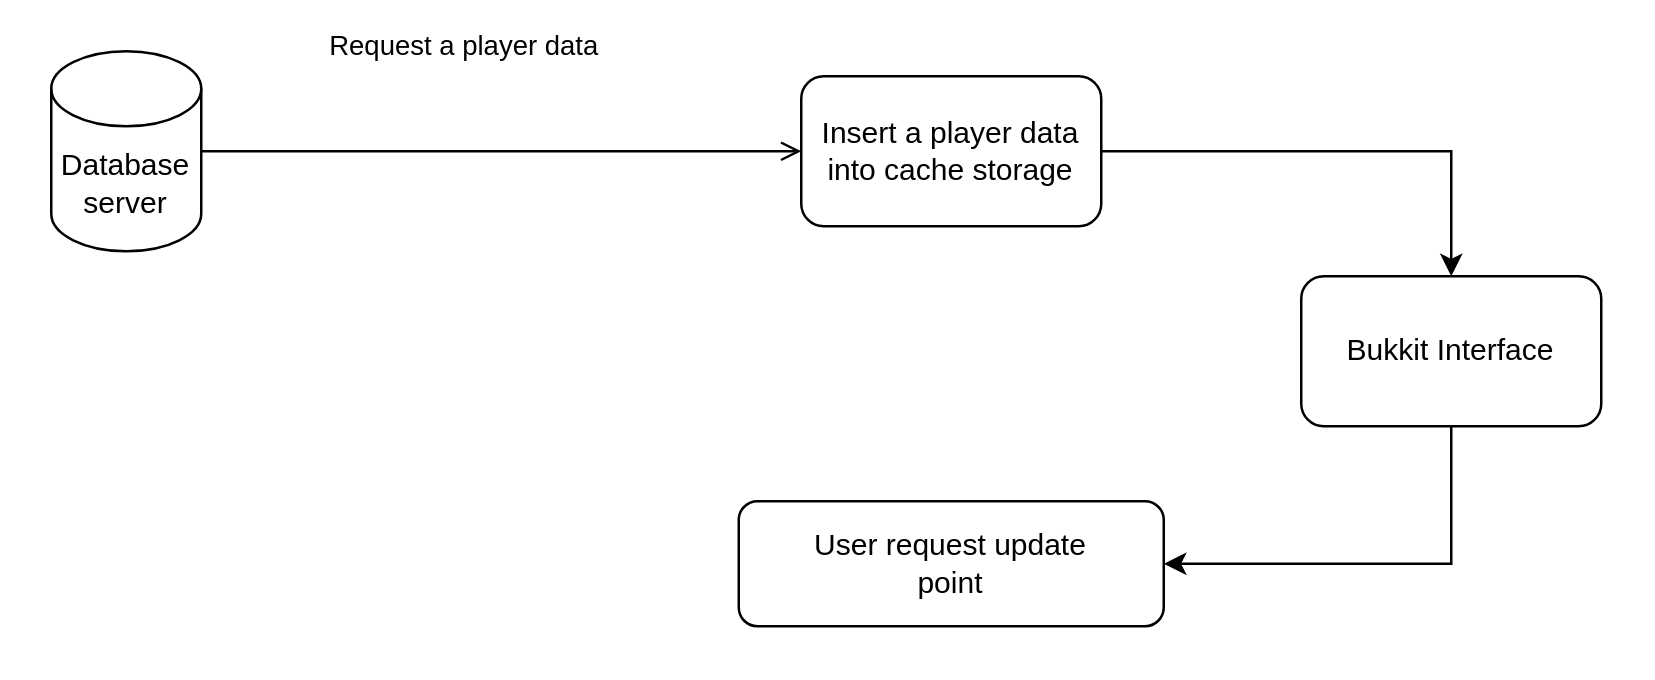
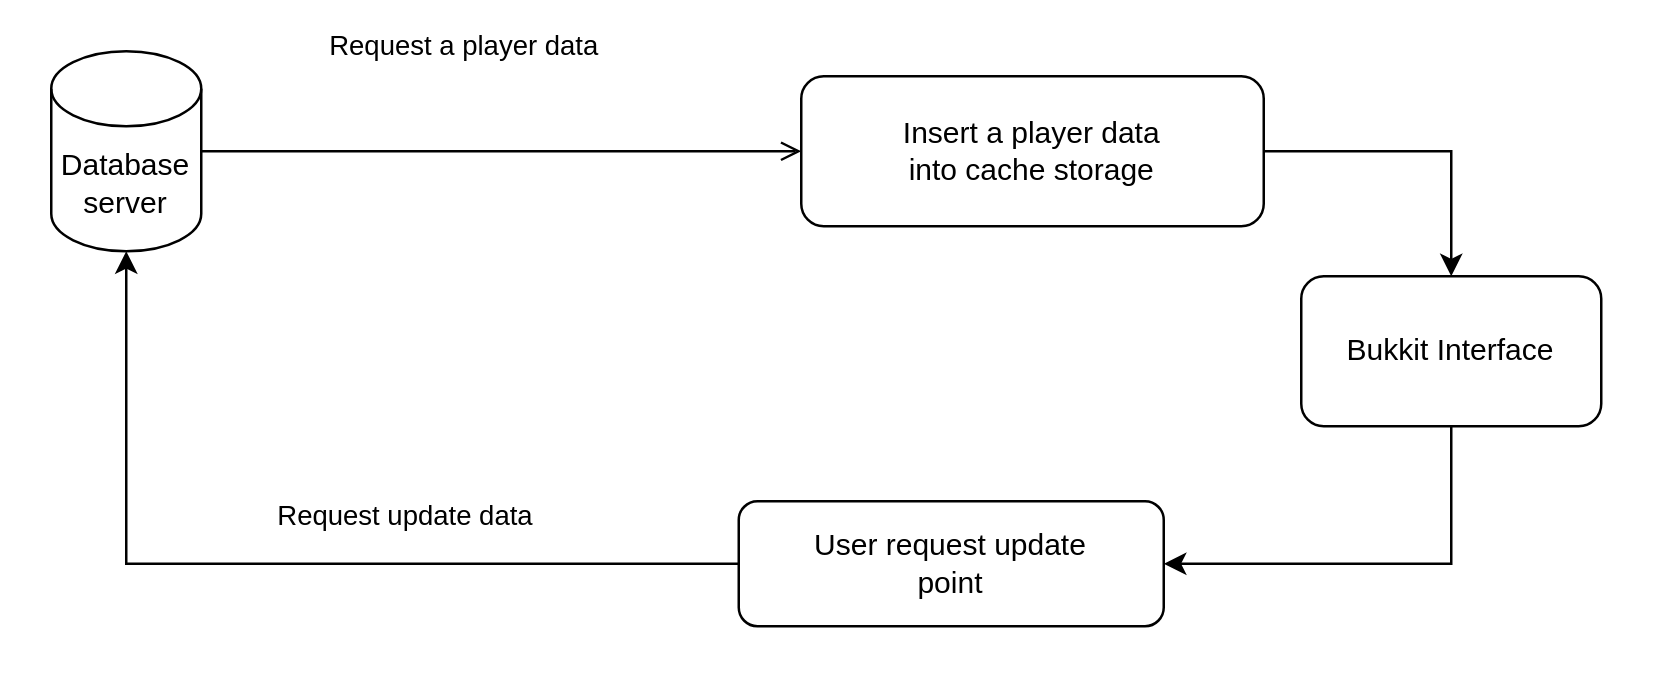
- <mxCell id="3" value="Insert a player data&lt;br&gt;into cache storage" style="rounded=1;whiteSpace=wrap;html=1;" vertex="1" parent="1"><mxGeometry x="320" y="30" width="120" height="60" as="geometry" /></mxCell>
+ <mxCell id="3" value="Insert a player data&lt;br&gt;into cache storage" style="rounded=1;whiteSpace=wrap;html=1;" vertex="1" parent="1"><mxGeometry x="320" y="30" width="185" height="60" as="geometry" /></mxCell>
+ <mxCell id="7" style="edgeStyle=orthogonalEdgeStyle;rounded=0;orthogonalLoop=1;jettySize=auto;html=1;entryX=0.5;entryY=1;entryDx=0;entryDy=0;entryPerimeter=0;" edge="1" parent="1" source="9" target="6"><mxGeometry relative="1" as="geometry" /></mxCell>
+ <mxCell id="8" value="Request update data&amp;nbsp;" style="edgeLabel;html=1;align=center;verticalAlign=middle;resizable=0;points=[];" vertex="1" connectable="0" parent="7"><mxGeometry x="-0.259" relative="1" as="geometry"><mxPoint x="4" y="-20" as="offset" /></mxGeometry></mxCell>
